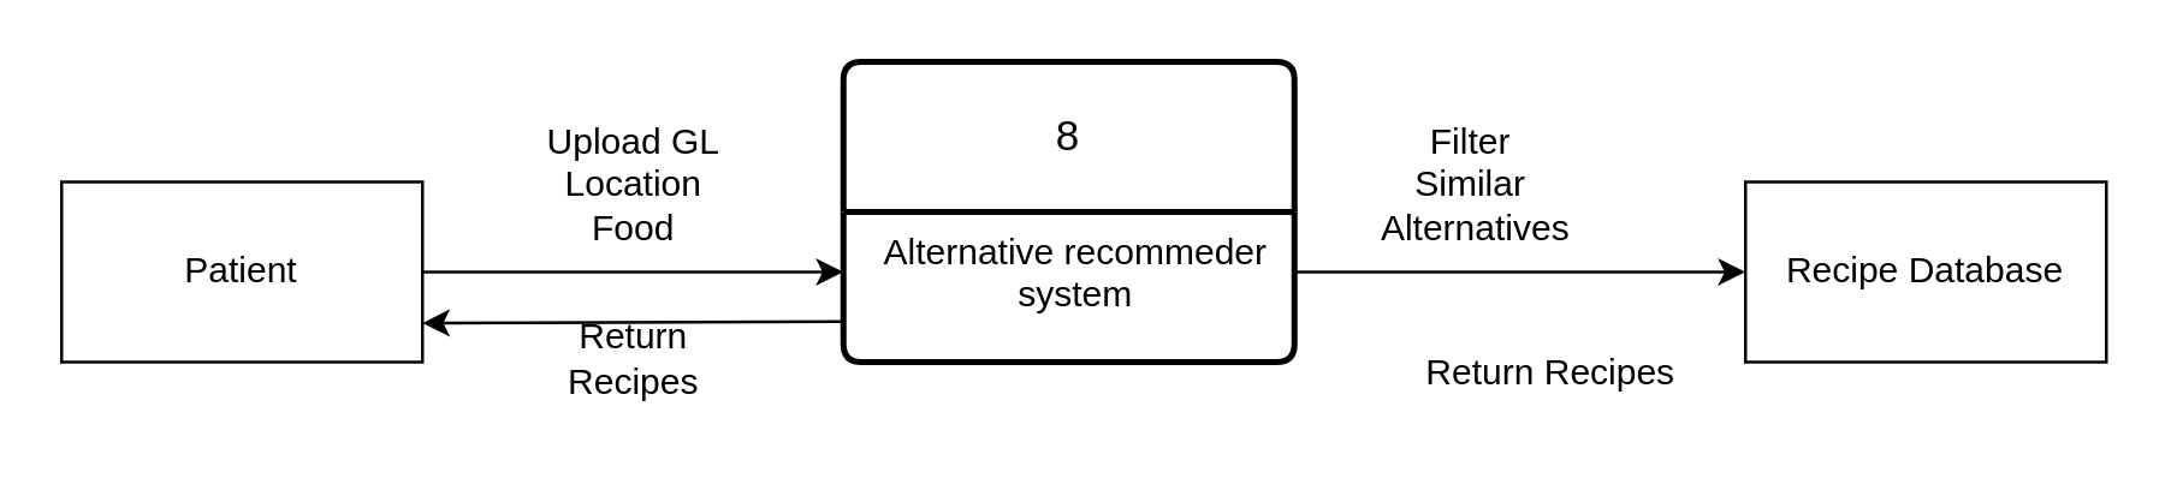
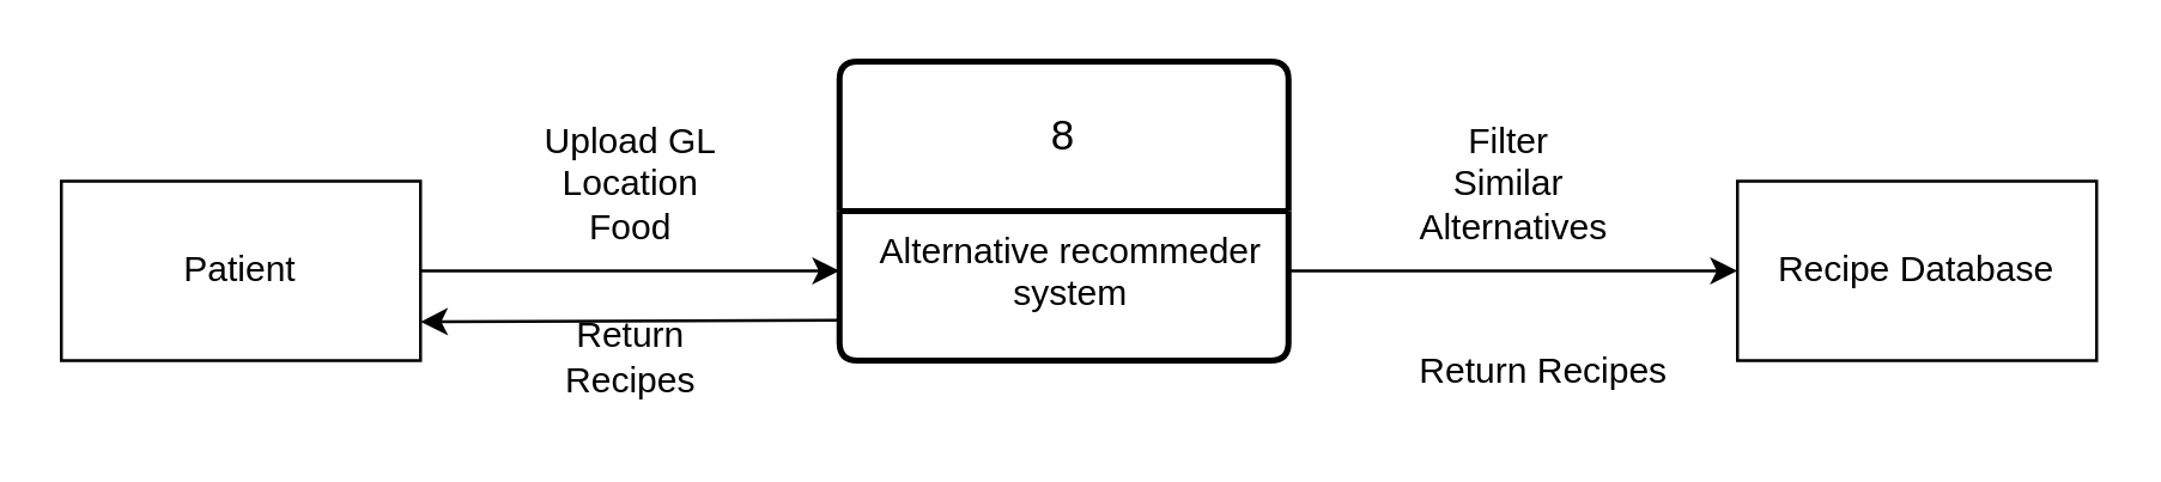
- <mxCell id="11" value="Filter&amp;nbsp;&lt;br&gt;Similar&amp;nbsp;&lt;br&gt;Alternatives" style="text;html=1;align=center;verticalAlign=middle;resizable=0;points=[];autosize=1;strokeColor=none;fillColor=none;" vertex="1" parent="1"><mxGeometry x="445" y="31" width="90" height="60" as="geometry" /></mxCell>
+ <mxCell id="11" value="Filter&amp;nbsp;&lt;br&gt;Similar&amp;nbsp;&lt;br&gt;Alternatives" style="text;html=1;align=center;verticalAlign=middle;resizable=0;points=[];autosize=1;strokeColor=none;fillColor=none;" vertex="1" parent="1"><mxGeometry x="460" y="31" width="90" height="60" as="geometry" /></mxCell>
